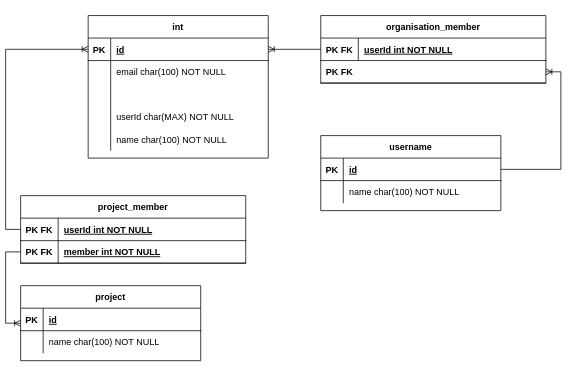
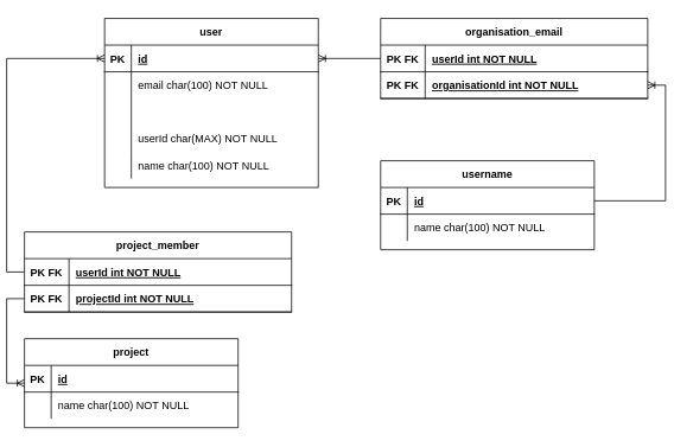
- <mxCell id="9" value="int" style="shape=table;startSize=30;container=1;collapsible=1;childLayout=tableLayout;fixedRows=1;rowLines=0;fontStyle=1;align=center;resizeLast=1;" vertex="1" parent="1"><mxGeometry x="110" y="20" width="240" height="190" as="geometry" /></mxCell>
+ <mxCell id="9" value="user" style="shape=table;startSize=30;container=1;collapsible=1;childLayout=tableLayout;fixedRows=1;rowLines=0;fontStyle=1;align=center;resizeLast=1;" vertex="1" parent="1"><mxGeometry x="110" y="20" width="240" height="190" as="geometry" /></mxCell>
- <mxCell id="31" value="organisation_member" style="shape=table;startSize=30;container=1;collapsible=1;childLayout=tableLayout;fixedRows=1;rowLines=0;fontStyle=1;align=center;resizeLast=1;" vertex="1" parent="1"><mxGeometry x="420" y="20" width="300" height="90" as="geometry" /></mxCell>
+ <mxCell id="31" value="organisation_email" style="shape=table;startSize=30;container=1;collapsible=1;childLayout=tableLayout;fixedRows=1;rowLines=0;fontStyle=1;align=center;resizeLast=1;" vertex="1" parent="1"><mxGeometry x="420" y="20" width="300" height="90" as="geometry" /></mxCell>
+ <mxCell id="37" value="organisationId int NOT NULL" style="shape=partialRectangle;connectable=0;fillColor=none;top=0;left=0;bottom=0;right=0;align=left;spacingLeft=6;fontStyle=5;overflow=hidden;" vertex="1" parent="35"><mxGeometry x="50" width="250" height="30" as="geometry" /></mxCell>
- <mxCell id="46" value="member int NOT NULL" style="shape=partialRectangle;connectable=0;fillColor=none;top=0;left=0;bottom=0;right=0;align=left;spacingLeft=6;fontStyle=5;overflow=hidden;" vertex="1" parent="44"><mxGeometry x="50" width="250" height="30" as="geometry" /></mxCell>
+ <mxCell id="46" value="projectId int NOT NULL" style="shape=partialRectangle;connectable=0;fillColor=none;top=0;left=0;bottom=0;right=0;align=left;spacingLeft=6;fontStyle=5;overflow=hidden;" vertex="1" parent="44"><mxGeometry x="50" width="250" height="30" as="geometry" /></mxCell>
